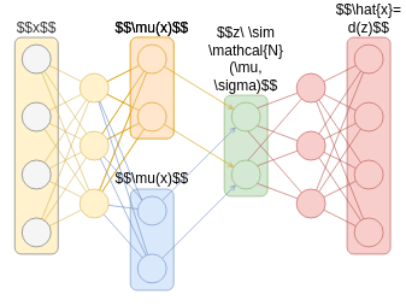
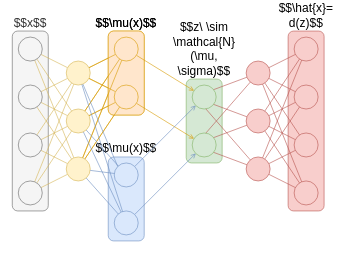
- <mxCell id="8" value="$$x$$" style="rounded=1;whiteSpace=wrap;html=1;fontSize=20;verticalAlign=bottom;fillColor=#fff2cc;strokeColor=#666666;fontColor=#333333;labelPosition=center;verticalLabelPosition=top;align=center;" parent="1" vertex="1"><mxGeometry x="20" y="20" width="60" height="300" as="geometry" /></mxCell>
+ <mxCell id="8" value="$$x$$" style="rounded=1;whiteSpace=wrap;html=1;fontSize=20;verticalAlign=bottom;fillColor=#f5f5f5;strokeColor=#666666;fontColor=#333333;labelPosition=center;verticalLabelPosition=top;align=center;" parent="1" vertex="1"><mxGeometry x="20" y="20" width="60" height="300" as="geometry" /></mxCell>
